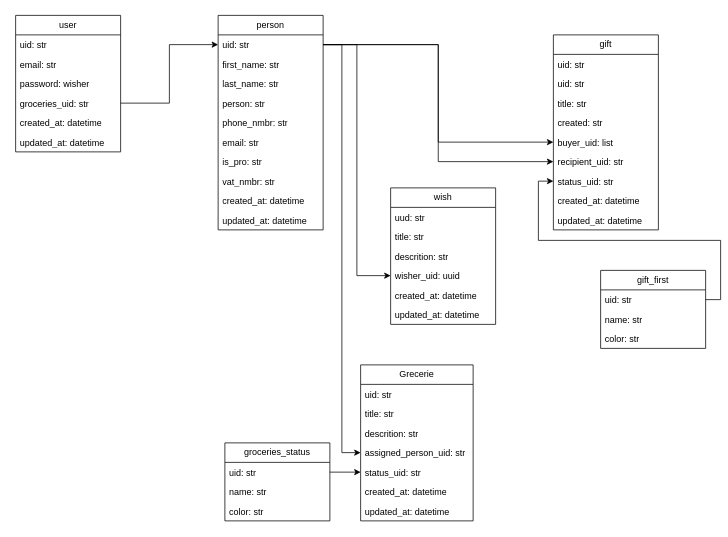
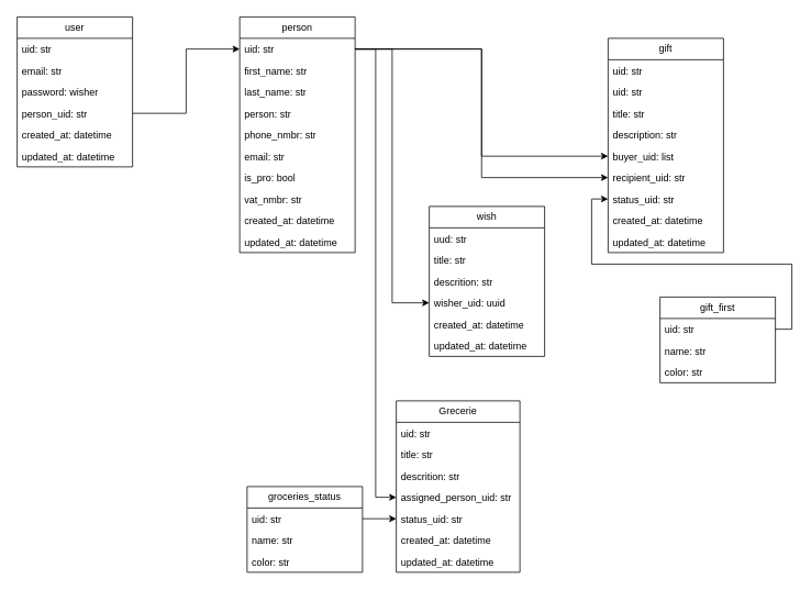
- <mxCell id="17" value="groceries_uid: str" style="text;strokeColor=none;fillColor=none;align=left;verticalAlign=top;spacingLeft=4;spacingRight=4;overflow=hidden;rotatable=0;points=[[0,0.5],[1,0.5]];portConstraint=eastwest;whiteSpace=wrap;html=1;" parent="13" vertex="1"><mxGeometry y="104" width="140" height="26" as="geometry" /></mxCell>
+ <mxCell id="17" value="person_uid: str" style="text;strokeColor=none;fillColor=none;align=left;verticalAlign=top;spacingLeft=4;spacingRight=4;overflow=hidden;rotatable=0;points=[[0,0.5],[1,0.5]];portConstraint=eastwest;whiteSpace=wrap;html=1;" parent="13" vertex="1"><mxGeometry y="104" width="140" height="26" as="geometry" /></mxCell>
- <mxCell id="24" value="created: str" style="text;strokeColor=none;fillColor=none;align=left;verticalAlign=top;spacingLeft=4;spacingRight=4;overflow=hidden;rotatable=0;points=[[0,0.5],[1,0.5]];portConstraint=eastwest;whiteSpace=wrap;html=1;" parent="20" vertex="1"><mxGeometry y="104" width="140" height="26" as="geometry" /></mxCell>
+ <mxCell id="24" value="description: str" style="text;strokeColor=none;fillColor=none;align=left;verticalAlign=top;spacingLeft=4;spacingRight=4;overflow=hidden;rotatable=0;points=[[0,0.5],[1,0.5]];portConstraint=eastwest;whiteSpace=wrap;html=1;" parent="20" vertex="1"><mxGeometry y="104" width="140" height="26" as="geometry" /></mxCell>
- <mxCell id="9" value="is_pro: str" style="text;strokeColor=none;fillColor=none;align=left;verticalAlign=top;spacingLeft=4;spacingRight=4;overflow=hidden;rotatable=0;points=[[0,0.5],[1,0.5]];portConstraint=eastwest;whiteSpace=wrap;html=1;" parent="2" vertex="1"><mxGeometry y="182" width="140" height="26" as="geometry" /></mxCell>
+ <mxCell id="9" value="is_pro: bool" style="text;strokeColor=none;fillColor=none;align=left;verticalAlign=top;spacingLeft=4;spacingRight=4;overflow=hidden;rotatable=0;points=[[0,0.5],[1,0.5]];portConstraint=eastwest;whiteSpace=wrap;html=1;" parent="2" vertex="1"><mxGeometry y="182" width="140" height="26" as="geometry" /></mxCell>
